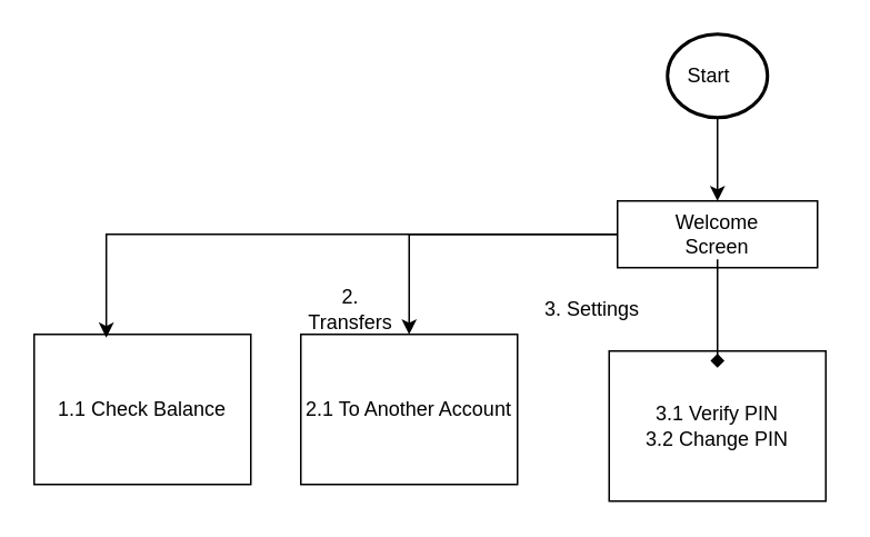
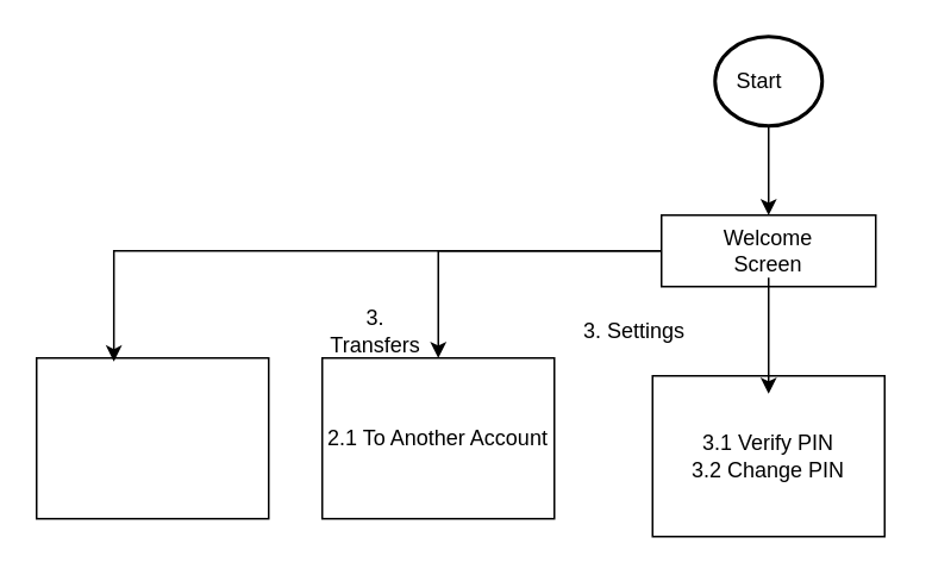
- <mxCell id="12" value="2. Transfers" style="text;strokeColor=none;align=center;fillColor=none;html=1;verticalAlign=middle;whiteSpace=wrap;rounded=0;" parent="1" vertex="1"><mxGeometry x="180" y="170" width="60" height="30" as="geometry" /></mxCell>
+ <mxCell id="12" value="3. Transfers" style="text;strokeColor=none;align=center;fillColor=none;html=1;verticalAlign=middle;whiteSpace=wrap;rounded=0;" parent="1" vertex="1"><mxGeometry x="180" y="170" width="60" height="30" as="geometry" /></mxCell>
- <mxCell id="10" value="" style="edgeStyle=orthogonalEdgeStyle;rounded=0;orthogonalLoop=1;jettySize=auto;html=1;endArrow=diamond;" edge="1" parent="1" source="11" target="16"><mxGeometry relative="1" as="geometry" /></mxCell>
+ <mxCell id="10" value="" style="edgeStyle=orthogonalEdgeStyle;rounded=0;orthogonalLoop=1;jettySize=auto;html=1;" edge="1" parent="1" source="11" target="16"><mxGeometry relative="1" as="geometry" /></mxCell>
- <mxCell id="14" value="1.1 Check Balance" style="text;strokeColor=none;align=center;fillColor=none;html=1;verticalAlign=middle;whiteSpace=wrap;rounded=0;" parent="1" vertex="1"><mxGeometry x="20" y="210" width="130" height="70" as="geometry" /></mxCell>
